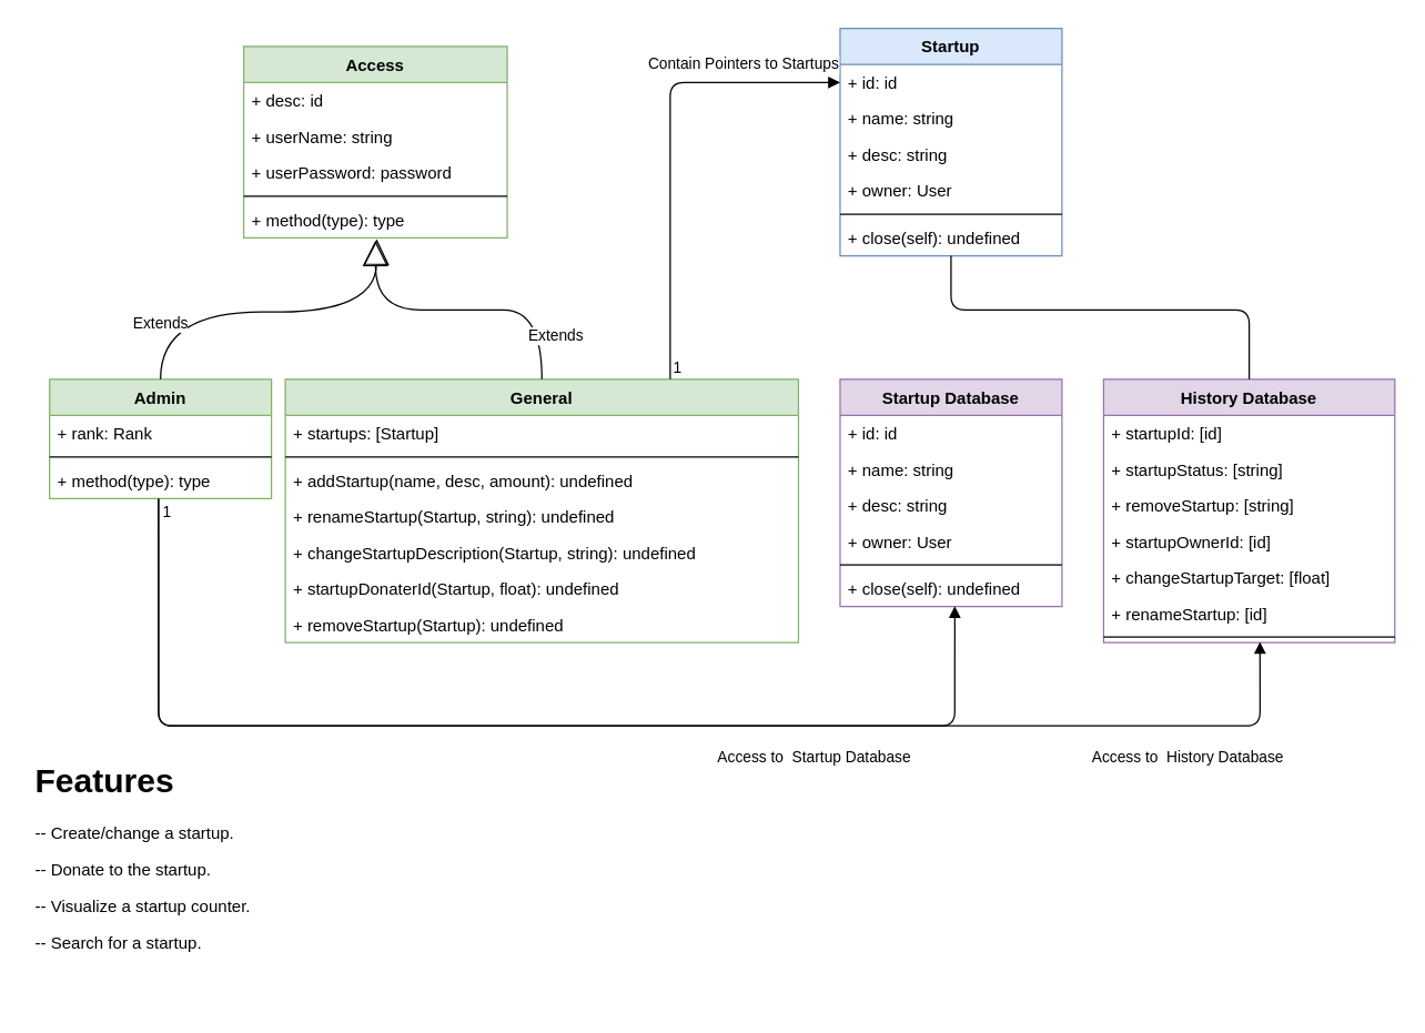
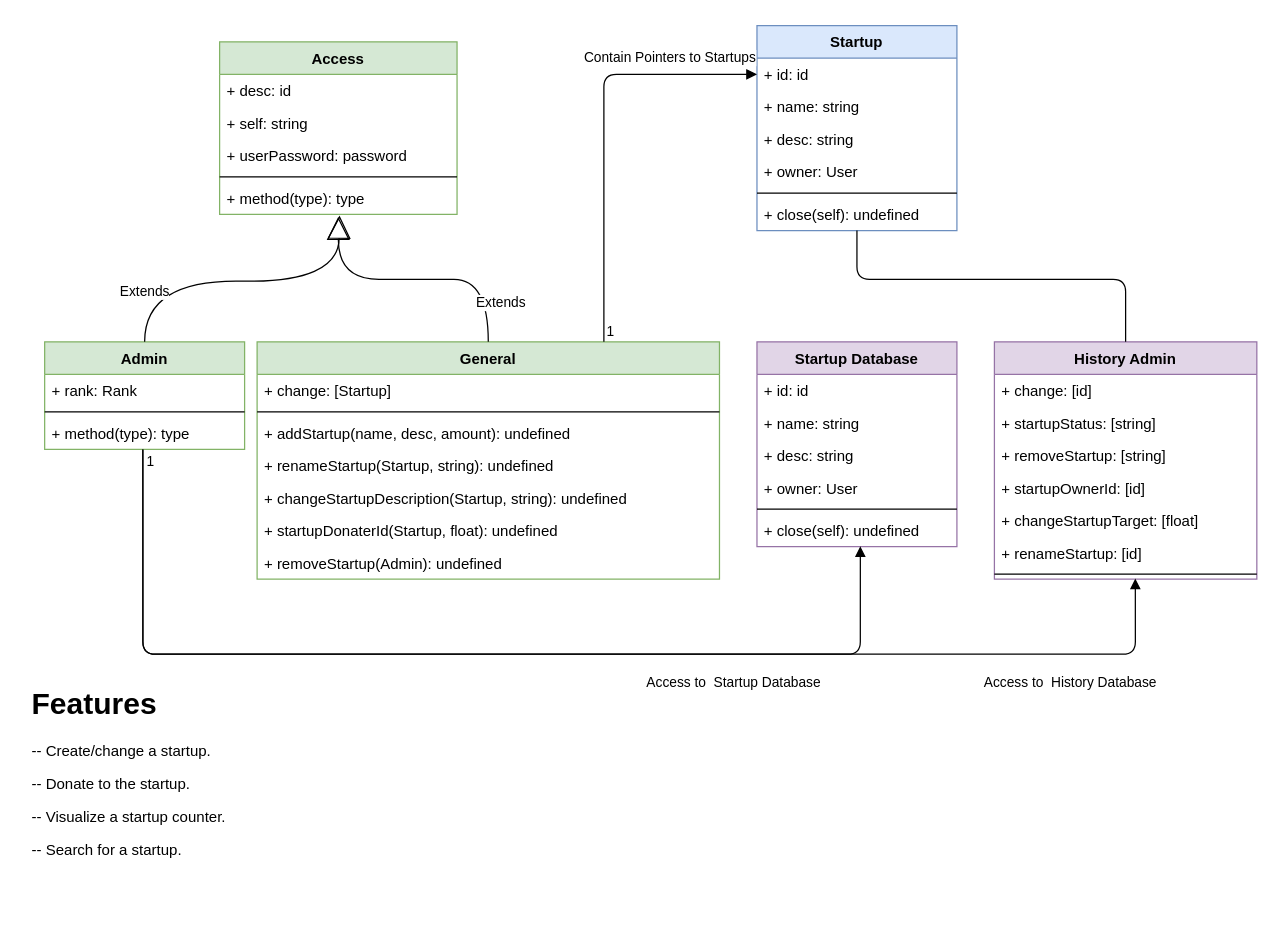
- <mxCell id="4" value="+ userName: string" style="text;strokeColor=none;fillColor=none;align=left;verticalAlign=top;spacingLeft=4;spacingRight=4;overflow=hidden;rotatable=0;points=[[0,0.5],[1,0.5]];portConstraint=eastwest;" vertex="1" parent="2"><mxGeometry y="52" width="190" height="26" as="geometry" /></mxCell>
+ <mxCell id="4" value="+ self: string" style="text;strokeColor=none;fillColor=none;align=left;verticalAlign=top;spacingLeft=4;spacingRight=4;overflow=hidden;rotatable=0;points=[[0,0.5],[1,0.5]];portConstraint=eastwest;" vertex="1" parent="2"><mxGeometry y="52" width="190" height="26" as="geometry" /></mxCell>
- <mxCell id="29" value="History Database" style="swimlane;fontStyle=1;align=center;verticalAlign=top;childLayout=stackLayout;horizontal=1;startSize=26;horizontalStack=0;resizeParent=1;resizeParentMax=0;resizeLast=0;collapsible=1;marginBottom=0;fillColor=#e1d5e7;strokeColor=#9673a6;" vertex="1" parent="1"><mxGeometry x="795" y="273" width="210" height="190" as="geometry" /></mxCell>
+ <mxCell id="29" value="History Admin" style="swimlane;fontStyle=1;align=center;verticalAlign=top;childLayout=stackLayout;horizontal=1;startSize=26;horizontalStack=0;resizeParent=1;resizeParentMax=0;resizeLast=0;collapsible=1;marginBottom=0;fillColor=#e1d5e7;strokeColor=#9673a6;" vertex="1" parent="1"><mxGeometry x="795" y="273" width="210" height="190" as="geometry" /></mxCell>
- <mxCell id="9" value="+ startups: [Startup]" style="text;strokeColor=none;fillColor=none;align=left;verticalAlign=top;spacingLeft=4;spacingRight=4;overflow=hidden;rotatable=0;points=[[0,0.5],[1,0.5]];portConstraint=eastwest;" vertex="1" parent="8"><mxGeometry y="26" width="370" height="26" as="geometry" /></mxCell>
+ <mxCell id="9" value="+ change: [Startup]" style="text;strokeColor=none;fillColor=none;align=left;verticalAlign=top;spacingLeft=4;spacingRight=4;overflow=hidden;rotatable=0;points=[[0,0.5],[1,0.5]];portConstraint=eastwest;" vertex="1" parent="8"><mxGeometry y="26" width="370" height="26" as="geometry" /></mxCell>
- <mxCell id="30" value="+ startupId: [id]" style="text;strokeColor=none;fillColor=none;align=left;verticalAlign=top;spacingLeft=4;spacingRight=4;overflow=hidden;rotatable=0;points=[[0,0.5],[1,0.5]];portConstraint=eastwest;" vertex="1" parent="29"><mxGeometry y="26" width="210" height="26" as="geometry" /></mxCell>
+ <mxCell id="30" value="+ change: [id]" style="text;strokeColor=none;fillColor=none;align=left;verticalAlign=top;spacingLeft=4;spacingRight=4;overflow=hidden;rotatable=0;points=[[0,0.5],[1,0.5]];portConstraint=eastwest;" vertex="1" parent="29"><mxGeometry y="26" width="210" height="26" as="geometry" /></mxCell>
- <mxCell id="15" value="+ removeStartup(Startup): undefined" style="text;strokeColor=none;fillColor=none;align=left;verticalAlign=top;spacingLeft=4;spacingRight=4;overflow=hidden;rotatable=0;points=[[0,0.5],[1,0.5]];portConstraint=eastwest;" vertex="1" parent="8"><mxGeometry y="164" width="370" height="26" as="geometry" /></mxCell>
+ <mxCell id="15" value="+ removeStartup(Admin): undefined" style="text;strokeColor=none;fillColor=none;align=left;verticalAlign=top;spacingLeft=4;spacingRight=4;overflow=hidden;rotatable=0;points=[[0,0.5],[1,0.5]];portConstraint=eastwest;" vertex="1" parent="8"><mxGeometry y="164" width="370" height="26" as="geometry" /></mxCell>
